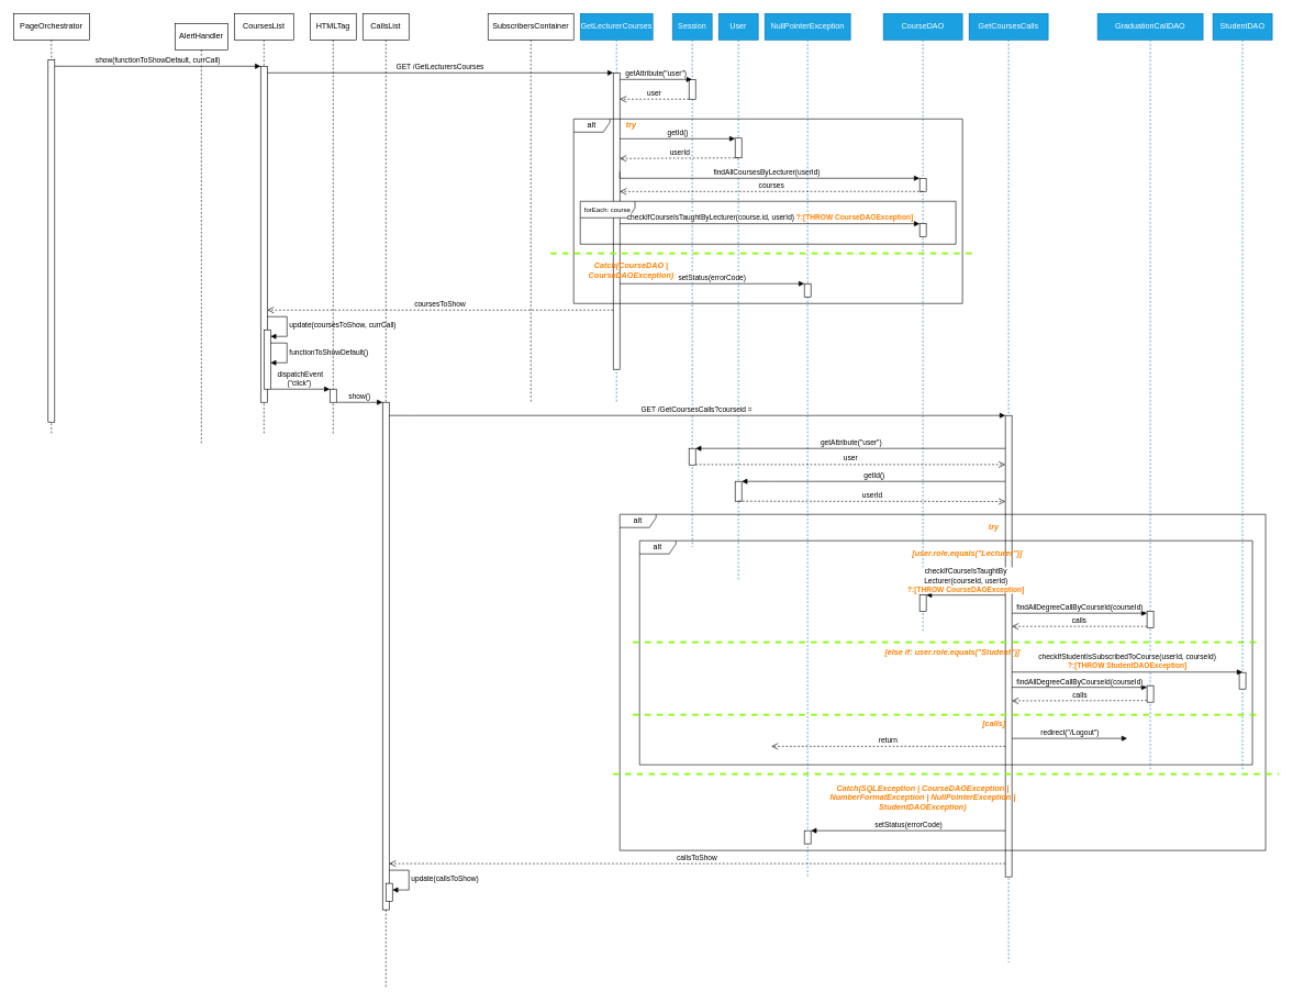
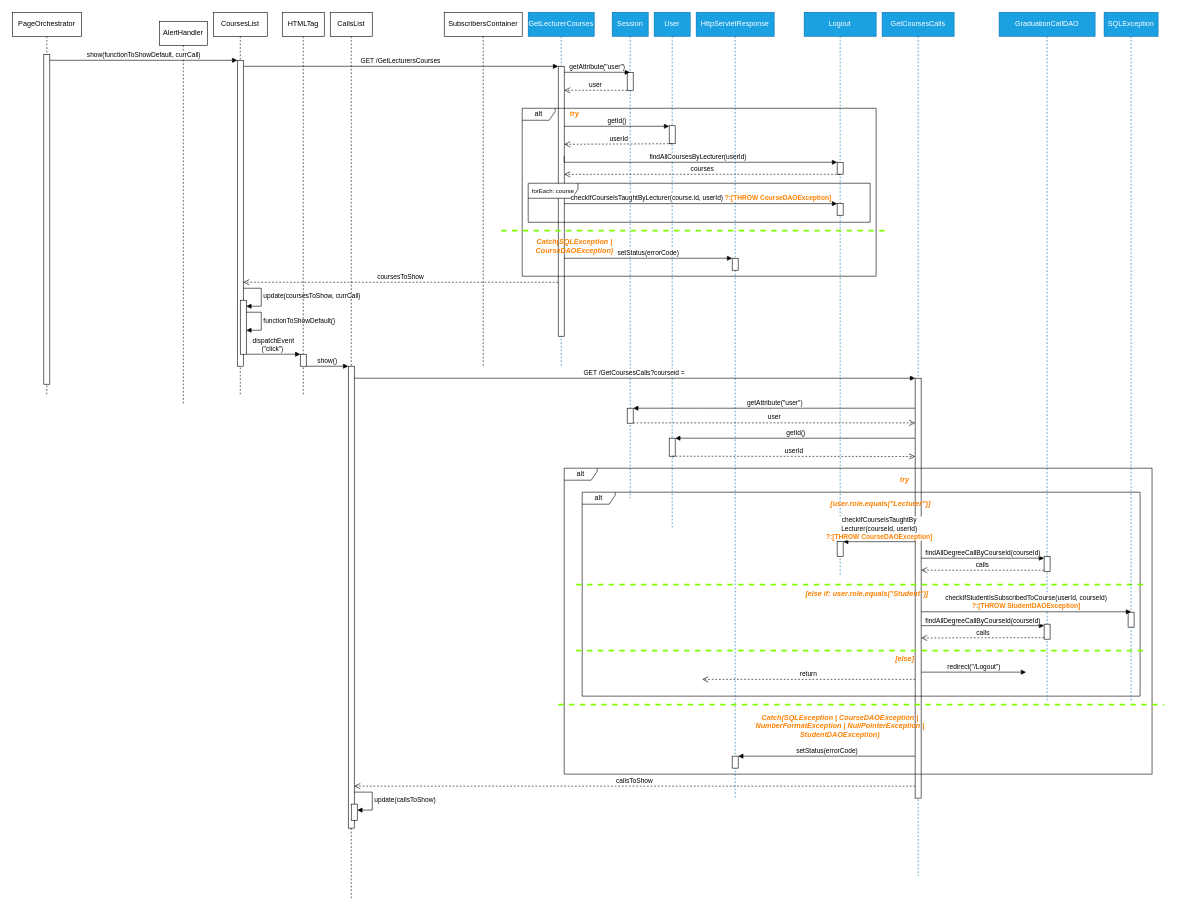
- <mxCell id="44" value="NullPointerException" style="shape=umlLifeline;perimeter=lifelinePerimeter;whiteSpace=wrap;html=1;container=0;dropTarget=0;collapsible=0;recursiveResize=0;outlineConnect=0;portConstraint=eastwest;newEdgeStyle={&quot;edgeStyle&quot;:&quot;elbowEdgeStyle&quot;,&quot;elbow&quot;:&quot;vertical&quot;,&quot;curved&quot;:0,&quot;rounded&quot;:0};fillColor=#1ba1e2;fontColor=#ffffff;strokeColor=#006EAF;" vertex="1" parent="1"><mxGeometry x="1160" y="20" width="130" height="1310" as="geometry" /></mxCell>
+ <mxCell id="44" value="HttpServletResponse" style="shape=umlLifeline;perimeter=lifelinePerimeter;whiteSpace=wrap;html=1;container=0;dropTarget=0;collapsible=0;recursiveResize=0;outlineConnect=0;portConstraint=eastwest;newEdgeStyle={&quot;edgeStyle&quot;:&quot;elbowEdgeStyle&quot;,&quot;elbow&quot;:&quot;vertical&quot;,&quot;curved&quot;:0,&quot;rounded&quot;:0};fillColor=#1ba1e2;fontColor=#ffffff;strokeColor=#006EAF;" vertex="1" parent="1"><mxGeometry x="1160" y="20" width="130" height="1310" as="geometry" /></mxCell>
- <mxCell id="20" value="CourseDAO" style="shape=umlLifeline;perimeter=lifelinePerimeter;whiteSpace=wrap;html=1;container=0;dropTarget=0;collapsible=0;recursiveResize=0;outlineConnect=0;portConstraint=eastwest;newEdgeStyle={&quot;edgeStyle&quot;:&quot;elbowEdgeStyle&quot;,&quot;elbow&quot;:&quot;vertical&quot;,&quot;curved&quot;:0,&quot;rounded&quot;:0};fillColor=#1ba1e2;fontColor=#ffffff;strokeColor=#006EAF;" vertex="1" parent="1"><mxGeometry x="1340" y="20" width="120" height="940" as="geometry" /></mxCell>
+ <mxCell id="20" value="Logout" style="shape=umlLifeline;perimeter=lifelinePerimeter;whiteSpace=wrap;html=1;container=0;dropTarget=0;collapsible=0;recursiveResize=0;outlineConnect=0;portConstraint=eastwest;newEdgeStyle={&quot;edgeStyle&quot;:&quot;elbowEdgeStyle&quot;,&quot;elbow&quot;:&quot;vertical&quot;,&quot;curved&quot;:0,&quot;rounded&quot;:0};fillColor=#1ba1e2;fontColor=#ffffff;strokeColor=#006EAF;" vertex="1" parent="1"><mxGeometry x="1340" y="20" width="120" height="940" as="geometry" /></mxCell>
- <mxCell id="71" value="StudentDAO" style="shape=umlLifeline;perimeter=lifelinePerimeter;whiteSpace=wrap;html=1;container=0;dropTarget=0;collapsible=0;recursiveResize=0;outlineConnect=0;portConstraint=eastwest;newEdgeStyle={&quot;edgeStyle&quot;:&quot;elbowEdgeStyle&quot;,&quot;elbow&quot;:&quot;vertical&quot;,&quot;curved&quot;:0,&quot;rounded&quot;:0};fillColor=#1ba1e2;fontColor=#ffffff;strokeColor=#006EAF;" vertex="1" parent="1"><mxGeometry x="1840" y="20" width="90" height="1150" as="geometry" /></mxCell>
+ <mxCell id="71" value="SQLException" style="shape=umlLifeline;perimeter=lifelinePerimeter;whiteSpace=wrap;html=1;container=0;dropTarget=0;collapsible=0;recursiveResize=0;outlineConnect=0;portConstraint=eastwest;newEdgeStyle={&quot;edgeStyle&quot;:&quot;elbowEdgeStyle&quot;,&quot;elbow&quot;:&quot;vertical&quot;,&quot;curved&quot;:0,&quot;rounded&quot;:0};fillColor=#1ba1e2;fontColor=#ffffff;strokeColor=#006EAF;" vertex="1" parent="1"><mxGeometry x="1840" y="20" width="90" height="1150" as="geometry" /></mxCell>
- <mxCell id="31" value="Catch(CourseDAO | CourseDAOException)" style="text;html=1;align=center;verticalAlign=middle;whiteSpace=wrap;rounded=0;fontStyle=3;fontColor=#FF8000;" vertex="1" parent="1"><mxGeometry x="886.25" y="400" width="142.5" height="20" as="geometry" /></mxCell>
+ <mxCell id="31" value="Catch(SQLException | CourseDAOException)" style="text;html=1;align=center;verticalAlign=middle;whiteSpace=wrap;rounded=0;fontStyle=3;fontColor=#FF8000;" vertex="1" parent="1"><mxGeometry x="886.25" y="400" width="142.5" height="20" as="geometry" /></mxCell>
- <mxCell id="75" value="[calls]" style="text;html=1;strokeColor=none;fillColor=none;align=center;verticalAlign=middle;whiteSpace=wrap;rounded=0;fontStyle=3;fontColor=#FF8000;" vertex="1" parent="1"><mxGeometry x="1472.5" y="1088" width="70" height="20" as="geometry" /></mxCell>
+ <mxCell id="75" value="[else]" style="text;html=1;strokeColor=none;fillColor=none;align=center;verticalAlign=middle;whiteSpace=wrap;rounded=0;fontStyle=3;fontColor=#FF8000;" vertex="1" parent="1"><mxGeometry x="1472.5" y="1088" width="70" height="20" as="geometry" /></mxCell>
